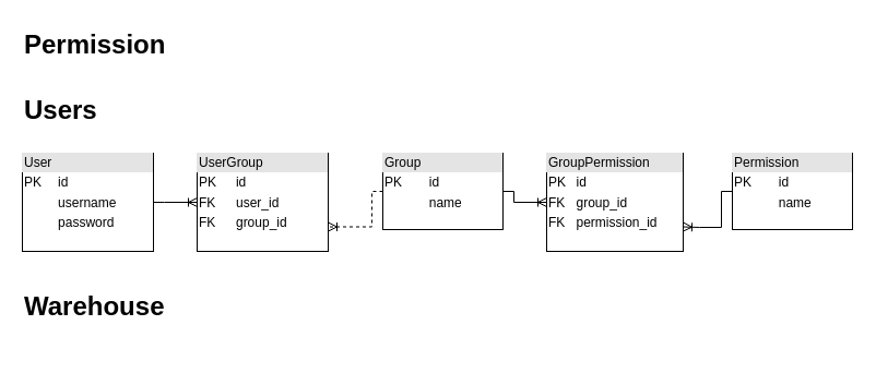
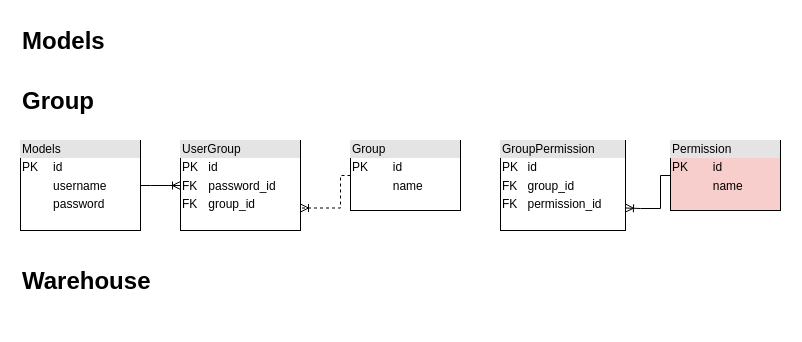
- <mxCell id="5" value="&lt;h1 style=&quot;margin-top: 0px;&quot;&gt;Permission&lt;/h1&gt;&lt;p&gt;&amp;nbsp;&lt;/p&gt;" style="text;html=1;whiteSpace=wrap;overflow=hidden;rounded=0;" vertex="1" parent="1"><mxGeometry x="20" y="20" width="180" height="60" as="geometry" /></mxCell>
+ <mxCell id="5" value="&lt;h1 style=&quot;margin-top: 0px;&quot;&gt;Models&lt;/h1&gt;&lt;p&gt;&amp;nbsp;&lt;/p&gt;" style="text;html=1;whiteSpace=wrap;overflow=hidden;rounded=0;" vertex="1" parent="1"><mxGeometry x="20" y="20" width="180" height="60" as="geometry" /></mxCell>
- <mxCell id="6" value="&lt;h1 style=&quot;margin-top: 0px;&quot;&gt;Users&lt;/h1&gt;&lt;p&gt;&amp;nbsp;&lt;/p&gt;" style="text;html=1;whiteSpace=wrap;overflow=hidden;rounded=0;" vertex="1" parent="1"><mxGeometry x="20" y="80" width="180" height="60" as="geometry" /></mxCell>
+ <mxCell id="6" value="&lt;h1 style=&quot;margin-top: 0px;&quot;&gt;Group&lt;/h1&gt;&lt;p&gt;&amp;nbsp;&lt;/p&gt;" style="text;html=1;whiteSpace=wrap;overflow=hidden;rounded=0;" vertex="1" parent="1"><mxGeometry x="20" y="80" width="180" height="60" as="geometry" /></mxCell>
- <mxCell id="2" value="&lt;div style=&quot;box-sizing:border-box;width:100%;background:#e4e4e4;padding:2px;&quot;&gt;User&lt;/div&gt;&lt;table style=&quot;width:100%;font-size:1em;&quot; cellpadding=&quot;2&quot; cellspacing=&quot;0&quot;&gt;&lt;tbody&gt;&lt;tr&gt;&lt;td&gt;PK&lt;/td&gt;&lt;td&gt;id&lt;/td&gt;&lt;/tr&gt;&lt;tr&gt;&lt;td&gt;&lt;br&gt;&lt;/td&gt;&lt;td&gt;username&lt;/td&gt;&lt;/tr&gt;&lt;tr&gt;&lt;td&gt;&lt;/td&gt;&lt;td&gt;password&lt;/td&gt;&lt;/tr&gt;&lt;/tbody&gt;&lt;/table&gt;" style="verticalAlign=top;align=left;overflow=fill;html=1;whiteSpace=wrap;" vertex="1" parent="1"><mxGeometry x="20" y="140" width="120" height="90" as="geometry" /></mxCell>
+ <mxCell id="2" value="&lt;div style=&quot;box-sizing:border-box;width:100%;background:#e4e4e4;padding:2px;&quot;&gt;Models&lt;/div&gt;&lt;table style=&quot;width:100%;font-size:1em;&quot; cellpadding=&quot;2&quot; cellspacing=&quot;0&quot;&gt;&lt;tbody&gt;&lt;tr&gt;&lt;td&gt;PK&lt;/td&gt;&lt;td&gt;id&lt;/td&gt;&lt;/tr&gt;&lt;tr&gt;&lt;td&gt;&lt;br&gt;&lt;/td&gt;&lt;td&gt;username&lt;/td&gt;&lt;/tr&gt;&lt;tr&gt;&lt;td&gt;&lt;/td&gt;&lt;td&gt;password&lt;/td&gt;&lt;/tr&gt;&lt;/tbody&gt;&lt;/table&gt;" style="verticalAlign=top;align=left;overflow=fill;html=1;whiteSpace=wrap;" vertex="1" parent="1"><mxGeometry x="20" y="140" width="120" height="90" as="geometry" /></mxCell>
- <mxCell id="3" value="&lt;div style=&quot;box-sizing:border-box;width:100%;background:#e4e4e4;padding:2px;&quot;&gt;UserGroup&lt;/div&gt;&lt;table style=&quot;width:100%;font-size:1em;&quot; cellpadding=&quot;2&quot; cellspacing=&quot;0&quot;&gt;&lt;tbody&gt;&lt;tr&gt;&lt;td&gt;PK&lt;/td&gt;&lt;td&gt;id&lt;/td&gt;&lt;/tr&gt;&lt;tr&gt;&lt;td&gt;FK&lt;/td&gt;&lt;td&gt;user_id&lt;/td&gt;&lt;/tr&gt;&lt;tr&gt;&lt;td&gt;FK&lt;/td&gt;&lt;td&gt;group_id&lt;/td&gt;&lt;/tr&gt;&lt;/tbody&gt;&lt;/table&gt;" style="verticalAlign=top;align=left;overflow=fill;html=1;whiteSpace=wrap;" vertex="1" parent="1"><mxGeometry x="180" y="140" width="120" height="90" as="geometry" /></mxCell>
+ <mxCell id="3" value="&lt;div style=&quot;box-sizing:border-box;width:100%;background:#e4e4e4;padding:2px;&quot;&gt;UserGroup&lt;/div&gt;&lt;table style=&quot;width:100%;font-size:1em;&quot; cellpadding=&quot;2&quot; cellspacing=&quot;0&quot;&gt;&lt;tbody&gt;&lt;tr&gt;&lt;td&gt;PK&lt;/td&gt;&lt;td&gt;id&lt;/td&gt;&lt;/tr&gt;&lt;tr&gt;&lt;td&gt;FK&lt;/td&gt;&lt;td&gt;password_id&lt;/td&gt;&lt;/tr&gt;&lt;tr&gt;&lt;td&gt;FK&lt;/td&gt;&lt;td&gt;group_id&lt;/td&gt;&lt;/tr&gt;&lt;/tbody&gt;&lt;/table&gt;" style="verticalAlign=top;align=left;overflow=fill;html=1;whiteSpace=wrap;" vertex="1" parent="1"><mxGeometry x="180" y="140" width="120" height="90" as="geometry" /></mxCell>
- <mxCell id="7" value="&lt;div style=&quot;box-sizing:border-box;width:100%;background:#e4e4e4;padding:2px;&quot;&gt;Permission&lt;/div&gt;&lt;table style=&quot;width:100%;font-size:1em;&quot; cellpadding=&quot;2&quot; cellspacing=&quot;0&quot;&gt;&lt;tbody&gt;&lt;tr&gt;&lt;td&gt;PK&lt;/td&gt;&lt;td&gt;id&lt;/td&gt;&lt;/tr&gt;&lt;tr&gt;&lt;td&gt;&lt;br&gt;&lt;/td&gt;&lt;td&gt;name&lt;/td&gt;&lt;/tr&gt;&lt;/tbody&gt;&lt;/table&gt;" style="verticalAlign=top;align=left;overflow=fill;html=1;whiteSpace=wrap;" vertex="1" parent="1"><mxGeometry x="670" y="140" width="110" height="70" as="geometry" /></mxCell>
+ <mxCell id="7" value="&lt;div style=&quot;box-sizing:border-box;width:100%;background:#e4e4e4;padding:2px;&quot;&gt;Permission&lt;/div&gt;&lt;table style=&quot;width:100%;font-size:1em;&quot; cellpadding=&quot;2&quot; cellspacing=&quot;0&quot;&gt;&lt;tbody&gt;&lt;tr&gt;&lt;td&gt;PK&lt;/td&gt;&lt;td&gt;id&lt;/td&gt;&lt;/tr&gt;&lt;tr&gt;&lt;td&gt;&lt;br&gt;&lt;/td&gt;&lt;td&gt;name&lt;/td&gt;&lt;/tr&gt;&lt;/tbody&gt;&lt;/table&gt;" style="verticalAlign=top;align=left;overflow=fill;html=1;whiteSpace=wrap;fillColor=#f8cecc;" vertex="1" parent="1"><mxGeometry x="670" y="140" width="110" height="70" as="geometry" /></mxCell>
- <mxCell id="11" value="" style="edgeStyle=orthogonalEdgeStyle;fontSize=12;html=1;endArrow=ERoneToMany;rounded=0;exitX=1;exitY=0.5;exitDx=0;exitDy=0;entryX=0;entryY=0.5;entryDx=0;entryDy=0;" edge="1" parent="1" source="4" target="8"><mxGeometry width="100" height="100" relative="1" as="geometry"><mxPoint x="330" y="320" as="sourcePoint" /><mxPoint x="300" y="533" as="targetPoint" /><Array as="points"><mxPoint x="470" y="175" /><mxPoint x="470" y="185" /></Array></mxGeometry></mxCell>
